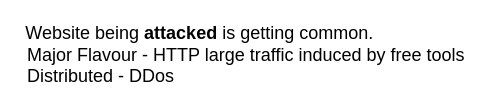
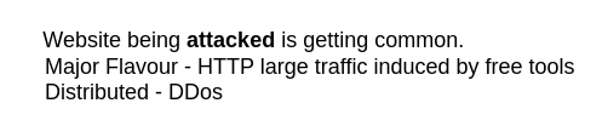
- <mxCell id="2" value="&amp;nbsp;&lt;font style=&quot;font-size: 18px&quot;&gt;Website being &lt;b&gt;attacked&lt;/b&gt; is getting common.&lt;br&gt;&amp;nbsp;Major Flavour - HTTP large traffic induced by free tools&amp;nbsp;&lt;br&gt;&amp;nbsp;Distributed - DDos&amp;nbsp;&lt;/font&gt;&lt;br&gt;&amp;nbsp;" style="text;html=1;resizable=0;points=[];autosize=1;align=left;verticalAlign=top;spacingTop=-4;" vertex="1" parent="1"><mxGeometry x="20" y="20" width="460" height="60" as="geometry" /></mxCell>
+ <mxCell id="2" value="&amp;nbsp;&lt;font style=&quot;font-size: 18px&quot;&gt;Website being &lt;b&gt;attacked&lt;/b&gt; is getting common.&lt;br&gt;&amp;nbsp;Major Flavour - HTTP large traffic induced by free tools&amp;nbsp;&lt;br&gt;&amp;nbsp;Distributed - DDos&amp;nbsp;&lt;/font&gt;&lt;br&gt;&amp;nbsp;" style="text;html=1;resizable=0;points=[];autosize=1;align=left;verticalAlign=top;spacingTop=-4;" vertex="1" parent="1"><mxGeometry x="30" y="20" width="460" height="60" as="geometry" /></mxCell>
